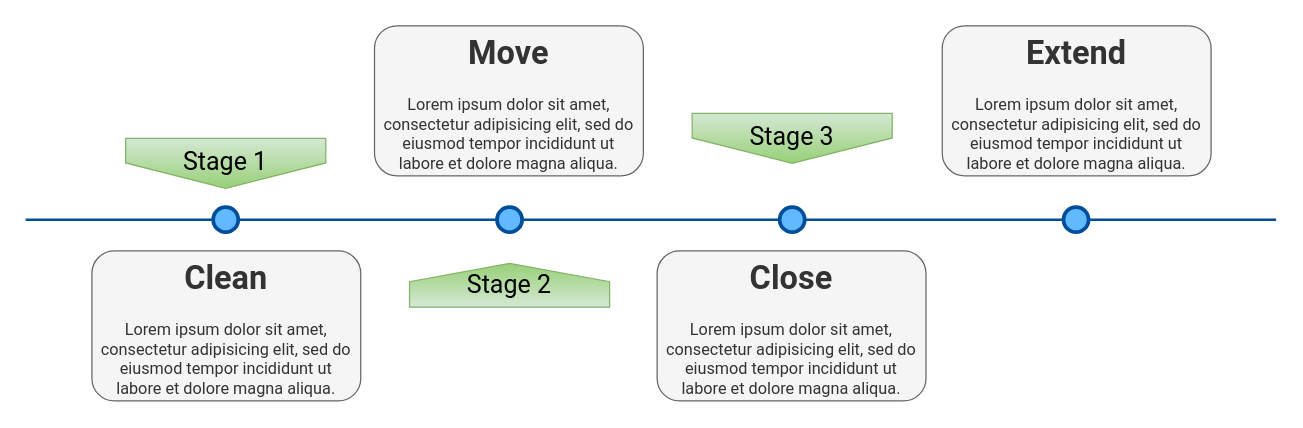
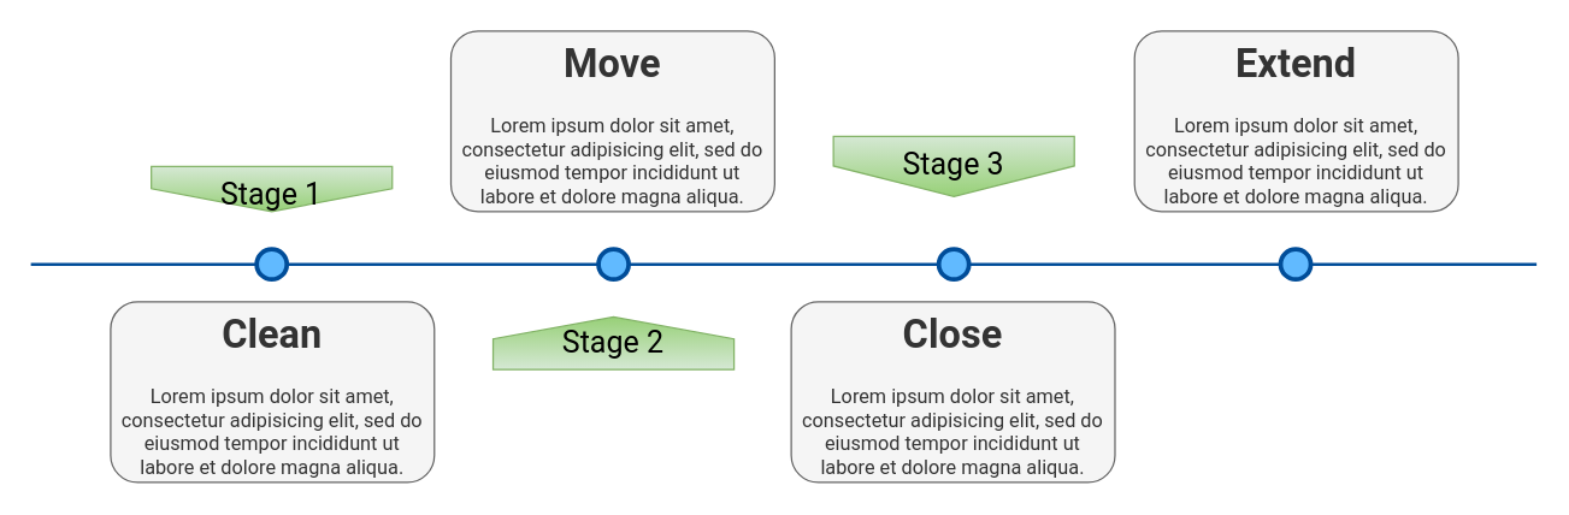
- <mxCell id="13" value="&lt;span style=&quot;font-size: 20px&quot;&gt;Stage 1&lt;/span&gt;" style="shape=offPageConnector;whiteSpace=wrap;html=1;fillColor=#d5e8d4;fontSize=20;size=0.509;verticalAlign=top;strokeColor=#82b366;gradientColor=#97d077;fontFamily=Roboto;FType=g;" vertex="1" parent="1"><mxGeometry x="100" y="110" width="160" height="40" as="geometry" /></mxCell>
+ <mxCell id="13" value="&lt;span style=&quot;font-size: 20px&quot;&gt;Stage 1&lt;/span&gt;" style="shape=offPageConnector;whiteSpace=wrap;html=1;fillColor=#d5e8d4;fontSize=20;size=0.509;verticalAlign=top;strokeColor=#82b366;gradientColor=#97d077;fontFamily=Roboto;FType=g;" vertex="1" parent="1"><mxGeometry x="100" y="110" width="160" height="30" as="geometry" /></mxCell>
